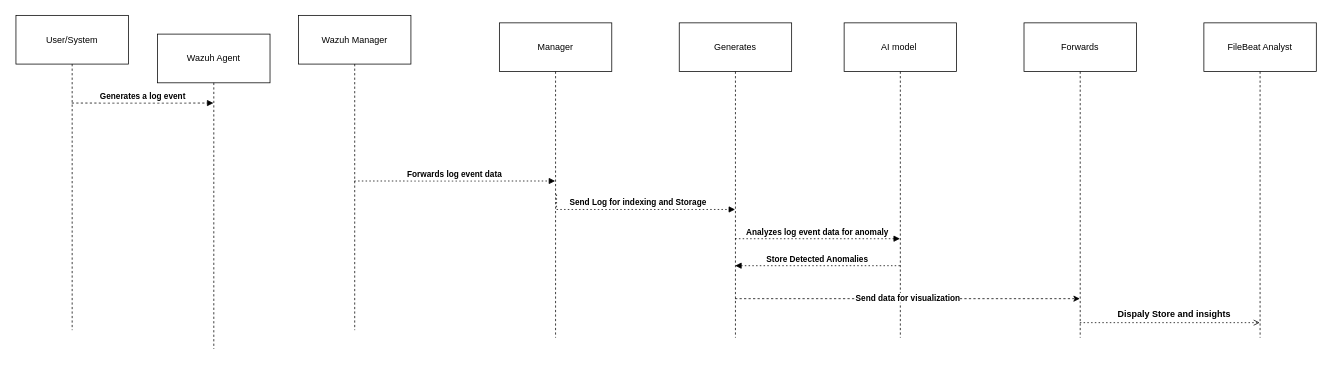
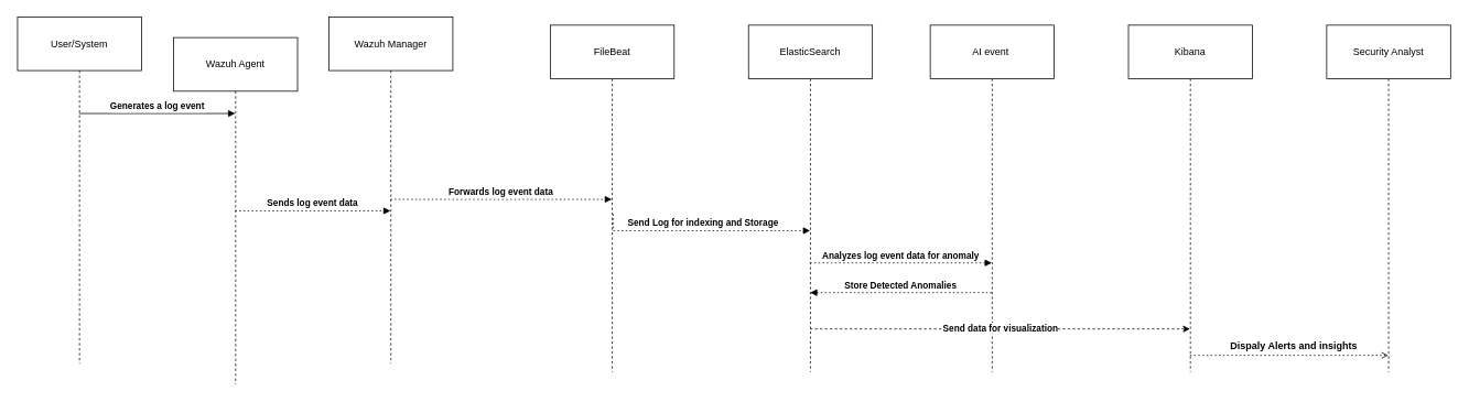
- <mxCell id="5" value="Manager" style="shape=umlLifeline;perimeter=lifelinePerimeter;whiteSpace=wrap;container=1;dropTarget=0;collapsible=0;recursiveResize=0;outlineConnect=0;portConstraint=eastwest;newEdgeStyle={&quot;edgeStyle&quot;:&quot;elbowEdgeStyle&quot;,&quot;elbow&quot;:&quot;vertical&quot;,&quot;curved&quot;:0,&quot;rounded&quot;:0};size=65;" parent="1" vertex="1"><mxGeometry x="665" width="150" height="420" as="geometry" y="30" /></mxCell>
+ <mxCell id="5" value="FileBeat" style="shape=umlLifeline;perimeter=lifelinePerimeter;whiteSpace=wrap;container=1;dropTarget=0;collapsible=0;recursiveResize=0;outlineConnect=0;portConstraint=eastwest;newEdgeStyle={&quot;edgeStyle&quot;:&quot;elbowEdgeStyle&quot;,&quot;elbow&quot;:&quot;vertical&quot;,&quot;curved&quot;:0,&quot;rounded&quot;:0};size=65;" parent="1" vertex="1"><mxGeometry x="665" width="150" height="420" as="geometry" y="30" /></mxCell>
- <mxCell id="13" value="Generates" style="shape=umlLifeline;perimeter=lifelinePerimeter;whiteSpace=wrap;container=1;dropTarget=0;collapsible=0;recursiveResize=0;outlineConnect=0;portConstraint=eastwest;newEdgeStyle={&quot;edgeStyle&quot;:&quot;elbowEdgeStyle&quot;,&quot;elbow&quot;:&quot;vertical&quot;,&quot;curved&quot;:0,&quot;rounded&quot;:0};size=65;" vertex="1" parent="1"><mxGeometry x="905" width="150" height="420" as="geometry" y="30" /></mxCell>
+ <mxCell id="13" value="ElasticSearch" style="shape=umlLifeline;perimeter=lifelinePerimeter;whiteSpace=wrap;container=1;dropTarget=0;collapsible=0;recursiveResize=0;outlineConnect=0;portConstraint=eastwest;newEdgeStyle={&quot;edgeStyle&quot;:&quot;elbowEdgeStyle&quot;,&quot;elbow&quot;:&quot;vertical&quot;,&quot;curved&quot;:0,&quot;rounded&quot;:0};size=65;" vertex="1" parent="1"><mxGeometry x="905" width="150" height="420" as="geometry" y="30" /></mxCell>
- <mxCell id="6" value="AI model " style="shape=umlLifeline;perimeter=lifelinePerimeter;whiteSpace=wrap;container=1;dropTarget=0;collapsible=0;recursiveResize=0;outlineConnect=0;portConstraint=eastwest;newEdgeStyle={&quot;edgeStyle&quot;:&quot;elbowEdgeStyle&quot;,&quot;elbow&quot;:&quot;vertical&quot;,&quot;curved&quot;:0,&quot;rounded&quot;:0};size=65;" parent="1" vertex="1"><mxGeometry x="1125" width="150" height="420" as="geometry" y="30" /></mxCell>
+ <mxCell id="6" value="AI event " style="shape=umlLifeline;perimeter=lifelinePerimeter;whiteSpace=wrap;container=1;dropTarget=0;collapsible=0;recursiveResize=0;outlineConnect=0;portConstraint=eastwest;newEdgeStyle={&quot;edgeStyle&quot;:&quot;elbowEdgeStyle&quot;,&quot;elbow&quot;:&quot;vertical&quot;,&quot;curved&quot;:0,&quot;rounded&quot;:0};size=65;" parent="1" vertex="1"><mxGeometry x="1125" width="150" height="420" as="geometry" y="30" /></mxCell>
- <mxCell id="15" value="Forwards" style="shape=umlLifeline;perimeter=lifelinePerimeter;whiteSpace=wrap;container=1;dropTarget=0;collapsible=0;recursiveResize=0;outlineConnect=0;portConstraint=eastwest;newEdgeStyle={&quot;edgeStyle&quot;:&quot;elbowEdgeStyle&quot;,&quot;elbow&quot;:&quot;vertical&quot;,&quot;curved&quot;:0,&quot;rounded&quot;:0};size=65;" vertex="1" parent="1"><mxGeometry x="1365" width="150" height="420" as="geometry" y="30" /></mxCell>
+ <mxCell id="15" value="Kibana" style="shape=umlLifeline;perimeter=lifelinePerimeter;whiteSpace=wrap;container=1;dropTarget=0;collapsible=0;recursiveResize=0;outlineConnect=0;portConstraint=eastwest;newEdgeStyle={&quot;edgeStyle&quot;:&quot;elbowEdgeStyle&quot;,&quot;elbow&quot;:&quot;vertical&quot;,&quot;curved&quot;:0,&quot;rounded&quot;:0};size=65;" vertex="1" parent="1"><mxGeometry x="1365" width="150" height="420" as="geometry" y="30" /></mxCell>
- <mxCell id="7" value="FileBeat Analyst" style="shape=umlLifeline;perimeter=lifelinePerimeter;whiteSpace=wrap;container=1;dropTarget=0;collapsible=0;recursiveResize=0;outlineConnect=0;portConstraint=eastwest;newEdgeStyle={&quot;edgeStyle&quot;:&quot;elbowEdgeStyle&quot;,&quot;elbow&quot;:&quot;vertical&quot;,&quot;curved&quot;:0,&quot;rounded&quot;:0};size=65;" parent="1" vertex="1"><mxGeometry x="1605" width="150" height="420" as="geometry" y="30" /></mxCell>
+ <mxCell id="7" value="Security Analyst" style="shape=umlLifeline;perimeter=lifelinePerimeter;whiteSpace=wrap;container=1;dropTarget=0;collapsible=0;recursiveResize=0;outlineConnect=0;portConstraint=eastwest;newEdgeStyle={&quot;edgeStyle&quot;:&quot;elbowEdgeStyle&quot;,&quot;elbow&quot;:&quot;vertical&quot;,&quot;curved&quot;:0,&quot;rounded&quot;:0};size=65;" parent="1" vertex="1"><mxGeometry x="1605" width="150" height="420" as="geometry" y="30" /></mxCell>
- <mxCell id="8" value="Generates a log event" style="verticalAlign=bottom;edgeStyle=elbowEdgeStyle;elbow=vertical;curved=0;rounded=0;endArrow=block;fontStyle=1;dashed=1;" parent="1" source="2" target="3" edge="1"><mxGeometry relative="1" as="geometry"><Array as="points"><mxPoint x="181" y="137" /></Array></mxGeometry></mxCell>
+ <mxCell id="8" value="Generates a log event" style="verticalAlign=bottom;edgeStyle=elbowEdgeStyle;elbow=vertical;curved=0;rounded=0;endArrow=block;fontStyle=1" parent="1" source="2" target="3" edge="1"><mxGeometry relative="1" as="geometry"><Array as="points"><mxPoint x="181" y="137" /></Array></mxGeometry></mxCell>
+ <mxCell id="9" value="Sends log event data" style="verticalAlign=bottom;edgeStyle=elbowEdgeStyle;elbow=horizontal;curved=0;rounded=0;dashed=1;dashPattern=2 3;endArrow=block;fontStyle=1" parent="1" source="3" target="4" edge="1"><mxGeometry relative="1" as="geometry"><Array as="points"><mxPoint x="402" y="189" /></Array></mxGeometry></mxCell>
- <mxCell id="19" value="&lt;b&gt;Dispaly Store and insights&lt;/b&gt;" style="text;html=1;align=center;verticalAlign=middle;resizable=0;points=[];autosize=1;strokeColor=none;fillColor=none;" vertex="1" parent="1"><mxGeometry x="1475" y="404" width="180" height="30" as="geometry" /></mxCell>
+ <mxCell id="19" value="&lt;b&gt;Dispaly Alerts and insights&lt;/b&gt;" style="text;html=1;align=center;verticalAlign=middle;resizable=0;points=[];autosize=1;strokeColor=none;fillColor=none;" vertex="1" parent="1"><mxGeometry x="1475" y="404" width="180" height="30" as="geometry" /></mxCell>
